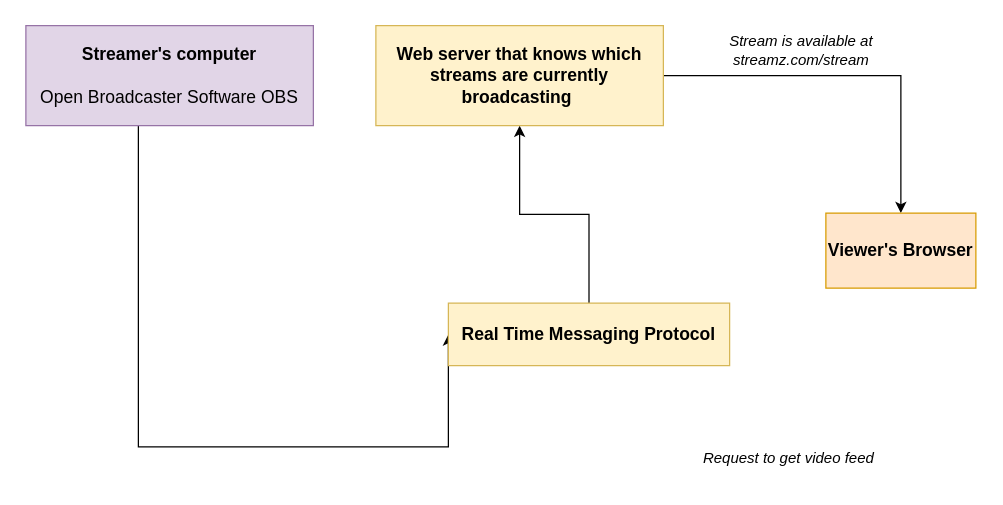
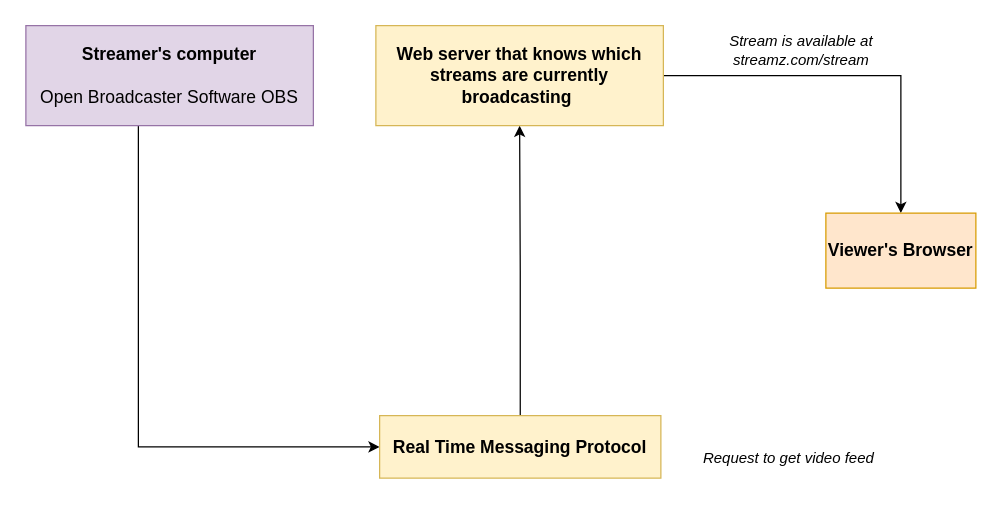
- <mxCell id="5" value="&lt;font style=&quot;font-size: 14px;&quot;&gt;&lt;b&gt;Real Time Messaging Protocol&lt;/b&gt;&lt;/font&gt;" style="rounded=0;whiteSpace=wrap;html=1;fillColor=#fff2cc;strokeColor=#d6b656;" vertex="1" parent="1"><mxGeometry x="358" y="242" width="225" height="50" as="geometry" /></mxCell>
+ <mxCell id="5" value="&lt;font style=&quot;font-size: 14px;&quot;&gt;&lt;b&gt;Real Time Messaging Protocol&lt;/b&gt;&lt;/font&gt;" style="rounded=0;whiteSpace=wrap;html=1;fillColor=#fff2cc;strokeColor=#d6b656;" vertex="1" parent="1"><mxGeometry x="303" y="332" width="225" height="50" as="geometry" /></mxCell>
